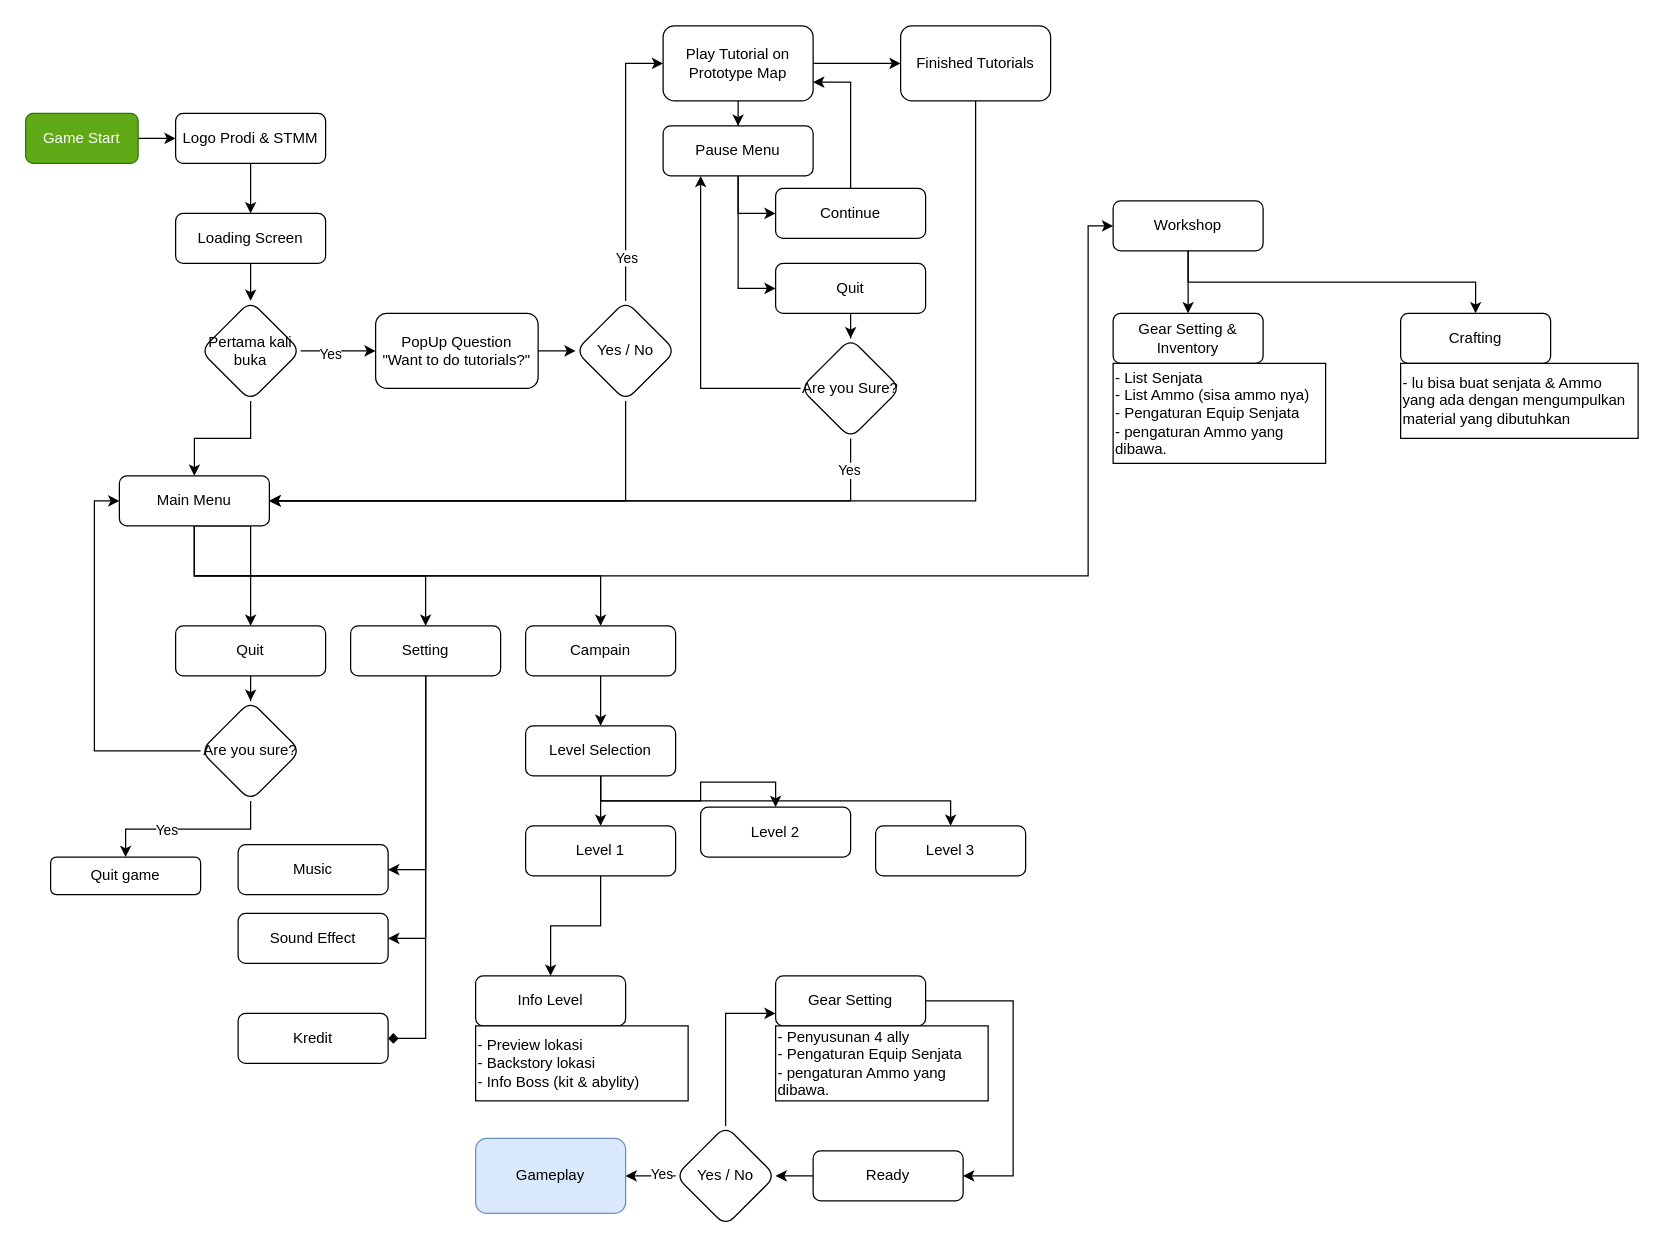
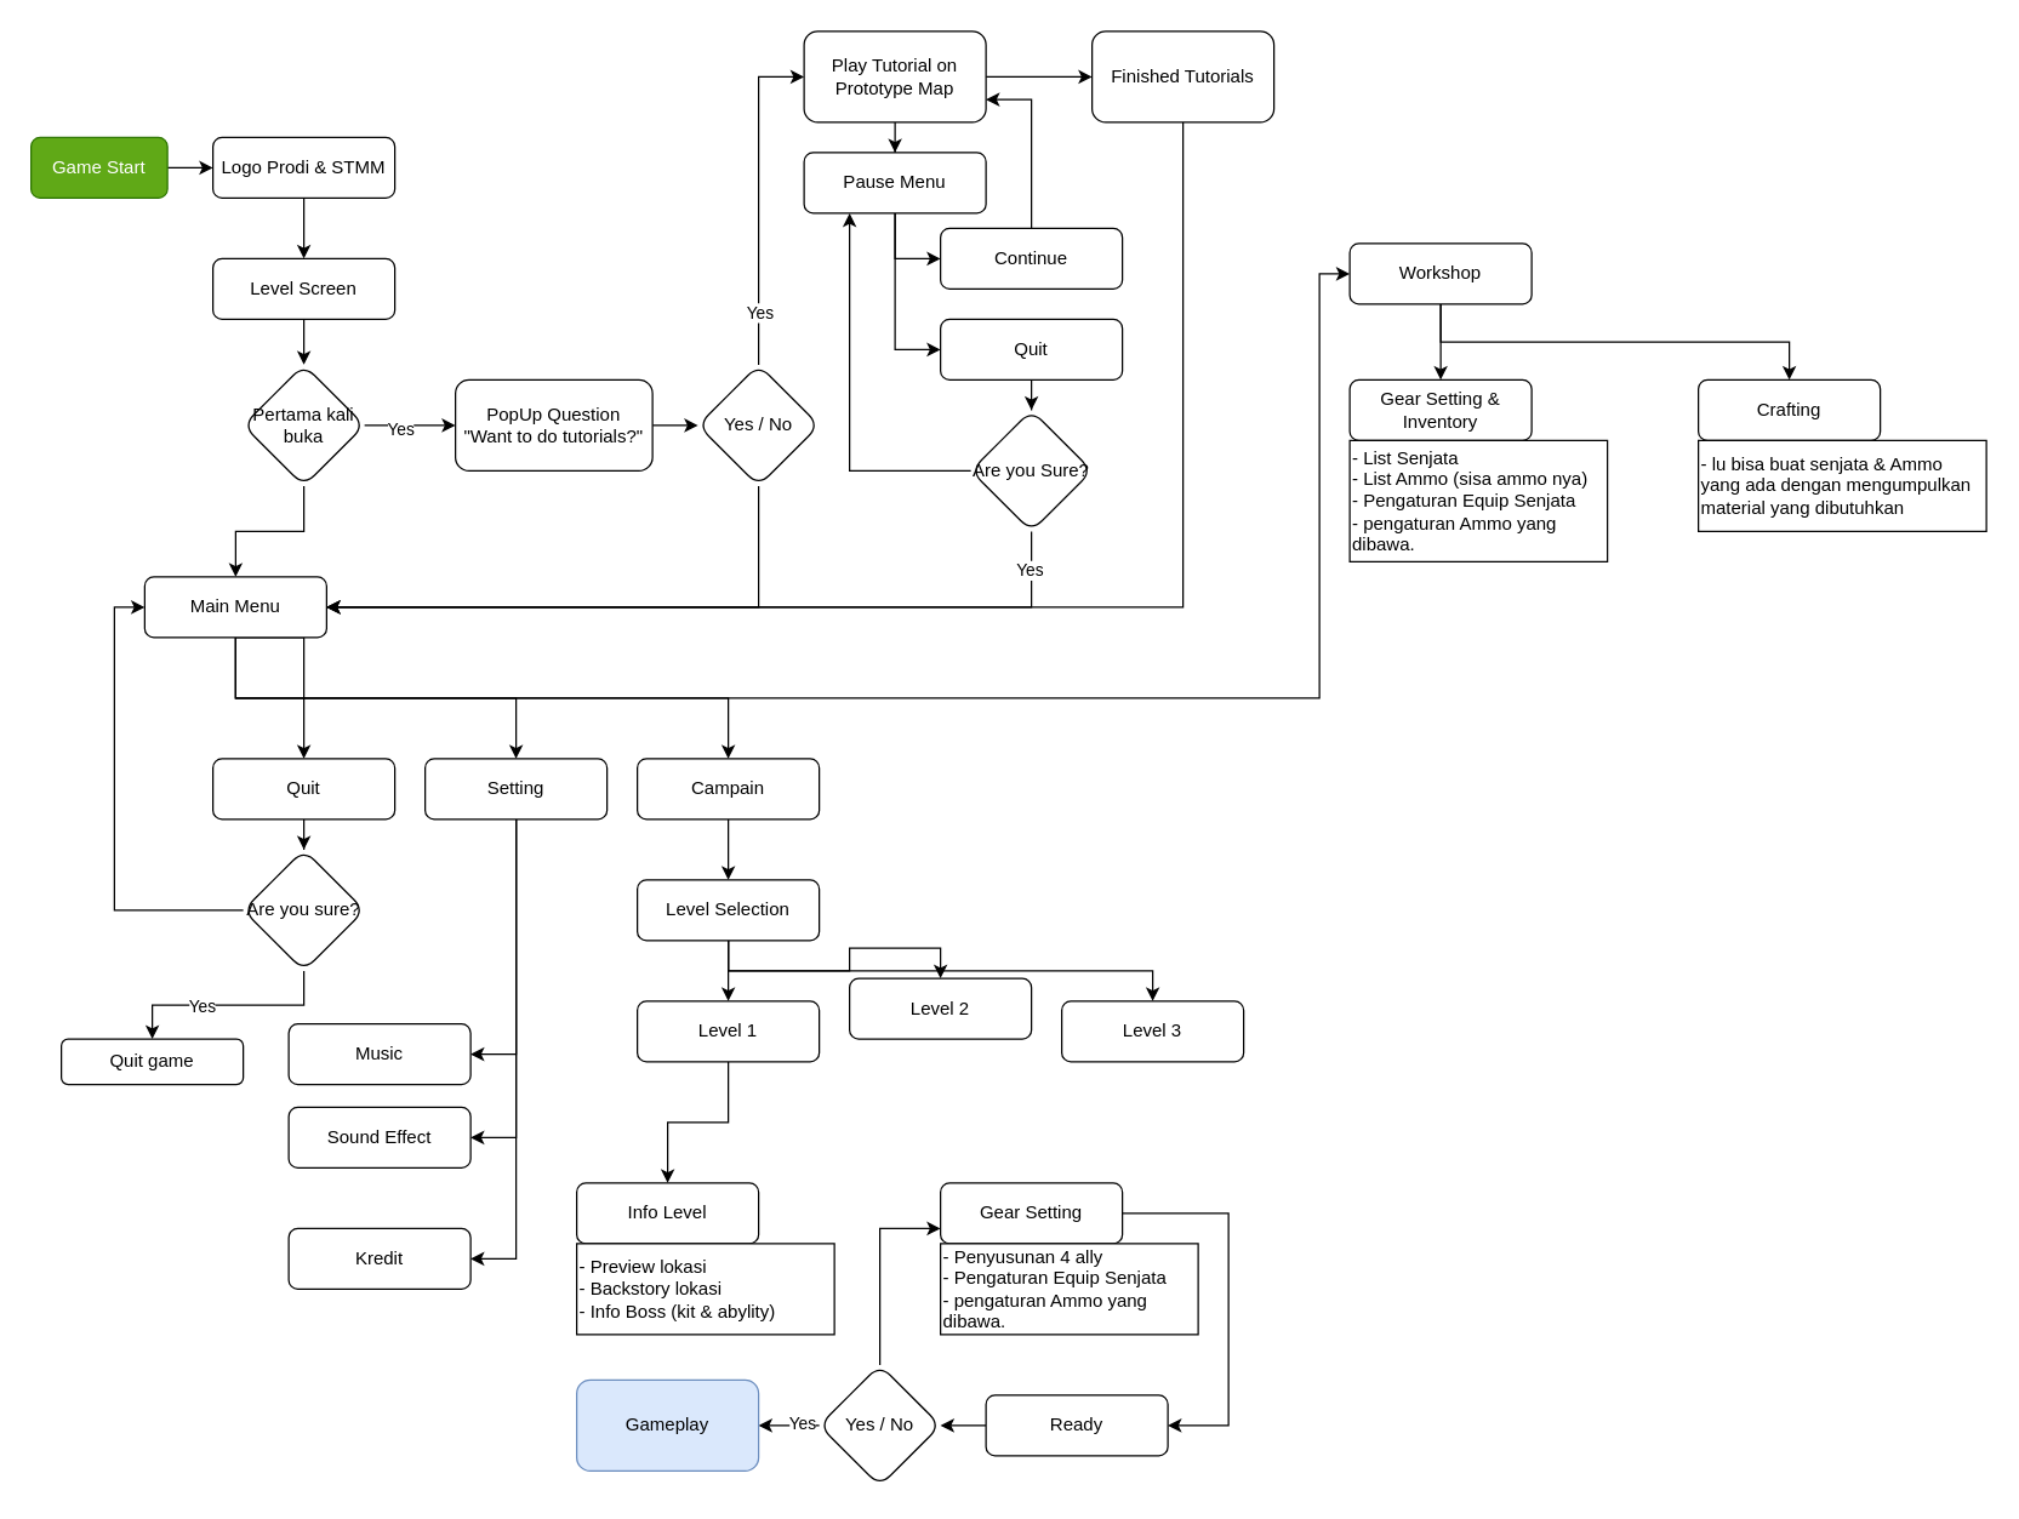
- <mxCell id="7" value="Loading Screen" style="rounded=1;whiteSpace=wrap;html=1;fontSize=12;glass=0;strokeWidth=1;shadow=0;" parent="1" vertex="1"><mxGeometry x="140" y="170" width="120" height="40" as="geometry" /></mxCell>
+ <mxCell id="7" value="Level Screen" style="rounded=1;whiteSpace=wrap;html=1;fontSize=12;glass=0;strokeWidth=1;shadow=0;" parent="1" vertex="1"><mxGeometry x="140" y="170" width="120" height="40" as="geometry" /></mxCell>
- <mxCell id="15" style="edgeStyle=orthogonalEdgeStyle;rounded=0;orthogonalLoop=1;jettySize=auto;html=1;exitX=0.5;exitY=1;exitDx=0;exitDy=0;entryX=1;entryY=0.5;entryDx=0;entryDy=0;endArrow=diamond;" parent="1" source="16" target="35" edge="1"><mxGeometry relative="1" as="geometry" /></mxCell>
+ <mxCell id="15" style="edgeStyle=orthogonalEdgeStyle;rounded=0;orthogonalLoop=1;jettySize=auto;html=1;exitX=0.5;exitY=1;exitDx=0;exitDy=0;entryX=1;entryY=0.5;entryDx=0;entryDy=0;" parent="1" source="16" target="35" edge="1"><mxGeometry relative="1" as="geometry" /></mxCell>
